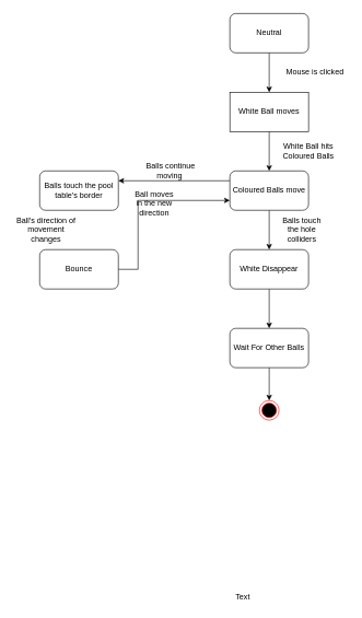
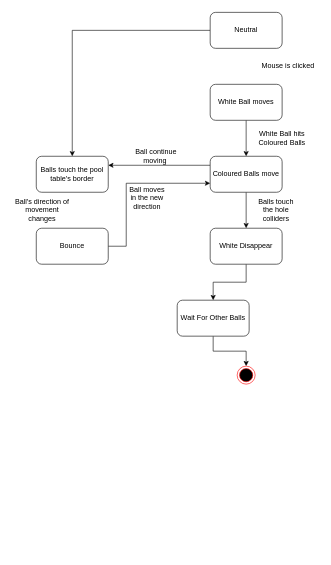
- <mxCell id="2" value="" style="edgeStyle=orthogonalEdgeStyle;rounded=0;orthogonalLoop=1;jettySize=auto;html=1;" edge="1" parent="1" source="3" target="5"><mxGeometry relative="1" as="geometry" /></mxCell>
+ <mxCell id="2" value="" style="edgeStyle=orthogonalEdgeStyle;rounded=0;orthogonalLoop=1;jettySize=auto;html=1;" edge="1" parent="1" source="3" target="6"><mxGeometry relative="1" as="geometry" /></mxCell>
- <mxCell id="5" value="White Ball moves" style="whiteSpace=wrap;html=1;rounded=0;" vertex="1" parent="1"><mxGeometry x="350" y="140" width="120" height="60" as="geometry" /></mxCell>
+ <mxCell id="5" value="White Ball moves" style="rounded=1;whiteSpace=wrap;html=1;" vertex="1" parent="1"><mxGeometry x="350" y="140" width="120" height="60" as="geometry" /></mxCell>
- <mxCell id="20" value="Balls continue moving&amp;nbsp;" style="text;html=1;strokeColor=none;fillColor=none;align=center;verticalAlign=middle;whiteSpace=wrap;rounded=0;" vertex="1" parent="1"><mxGeometry x="220" y="250" width="80" height="20" as="geometry" /></mxCell>
+ <mxCell id="20" value="Ball continue moving&amp;nbsp;" style="text;html=1;strokeColor=none;fillColor=none;align=center;verticalAlign=middle;whiteSpace=wrap;rounded=0;" vertex="1" parent="1"><mxGeometry x="220" y="250" width="80" height="20" as="geometry" /></mxCell>
- <mxCell id="24" value="Ball moves in the new direction" style="text;html=1;strokeColor=none;fillColor=none;align=center;verticalAlign=middle;whiteSpace=wrap;rounded=0;" vertex="1" parent="1"><mxGeometry x="200" y="300" width="70" height="20" as="geometry" /></mxCell>
+ <mxCell id="24" value="Ball moves in the new direction" style="text;html=1;strokeColor=none;fillColor=none;align=center;verticalAlign=middle;whiteSpace=wrap;rounded=0;" vertex="1" parent="1"><mxGeometry x="210" y="320" width="70" height="20" as="geometry" /></mxCell>
- <mxCell id="15" value="Wait For Other Balls" style="rounded=1;whiteSpace=wrap;html=1;" vertex="1" parent="1"><mxGeometry x="350" y="500" width="120" height="60" as="geometry" /></mxCell>
+ <mxCell id="15" value="Wait For Other Balls" style="rounded=1;whiteSpace=wrap;html=1;" vertex="1" parent="1"><mxGeometry x="295" y="500" width="120" height="60" as="geometry" /></mxCell>
- <mxCell id="18" value="Text" style="text;html=1;strokeColor=none;fillColor=none;align=center;verticalAlign=middle;whiteSpace=wrap;rounded=0;" vertex="1" parent="1"><mxGeometry x="350" y="900" width="40" height="20" as="geometry" /></mxCell>
